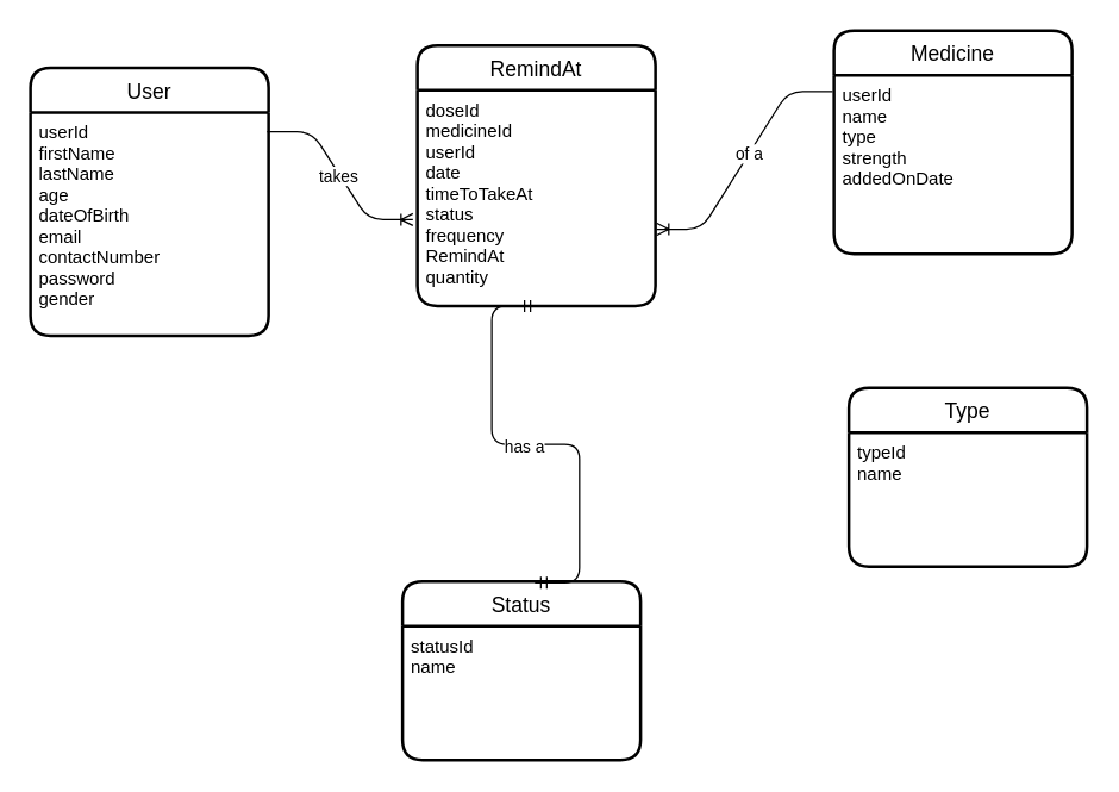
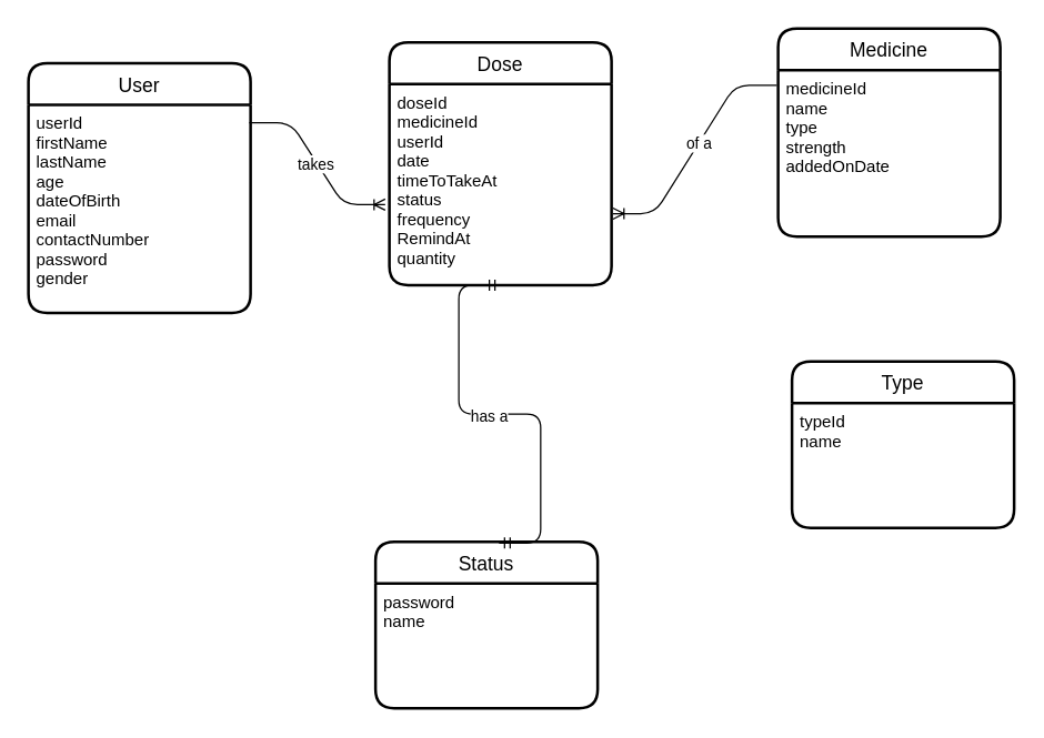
- <mxCell id="8" value="RemindAt" style="swimlane;childLayout=stackLayout;horizontal=1;startSize=30;horizontalStack=0;rounded=1;fontSize=14;fontStyle=0;strokeWidth=2;resizeParent=0;resizeLast=1;shadow=0;dashed=0;align=center;" vertex="1" parent="1"><mxGeometry x="280" y="30" width="160" height="175" as="geometry" /></mxCell>
+ <mxCell id="8" value="Dose" style="swimlane;childLayout=stackLayout;horizontal=1;startSize=30;horizontalStack=0;rounded=1;fontSize=14;fontStyle=0;strokeWidth=2;resizeParent=0;resizeLast=1;shadow=0;dashed=0;align=center;" vertex="1" parent="1"><mxGeometry x="280" y="30" width="160" height="175" as="geometry" /></mxCell>
- <mxCell id="5" value="userId&#10;name&#10;type&#10;strength&#10;addedOnDate&#10;" style="align=left;strokeColor=none;fillColor=none;spacingLeft=4;fontSize=12;verticalAlign=top;resizable=0;rotatable=0;part=1;" vertex="1" parent="4"><mxGeometry y="30" width="160" height="120" as="geometry" /></mxCell>
+ <mxCell id="5" value="medicineId&#10;name&#10;type&#10;strength&#10;addedOnDate&#10;" style="align=left;strokeColor=none;fillColor=none;spacingLeft=4;fontSize=12;verticalAlign=top;resizable=0;rotatable=0;part=1;" vertex="1" parent="4"><mxGeometry y="30" width="160" height="120" as="geometry" /></mxCell>
- <mxCell id="15" value="statusId&#10;name" style="align=left;strokeColor=none;fillColor=none;spacingLeft=4;fontSize=12;verticalAlign=top;resizable=0;rotatable=0;part=1;" vertex="1" parent="14"><mxGeometry y="30" width="160" height="90" as="geometry" /></mxCell>
+ <mxCell id="15" value="password&#10;name" style="align=left;strokeColor=none;fillColor=none;spacingLeft=4;fontSize=12;verticalAlign=top;resizable=0;rotatable=0;part=1;" vertex="1" parent="14"><mxGeometry y="30" width="160" height="90" as="geometry" /></mxCell>
